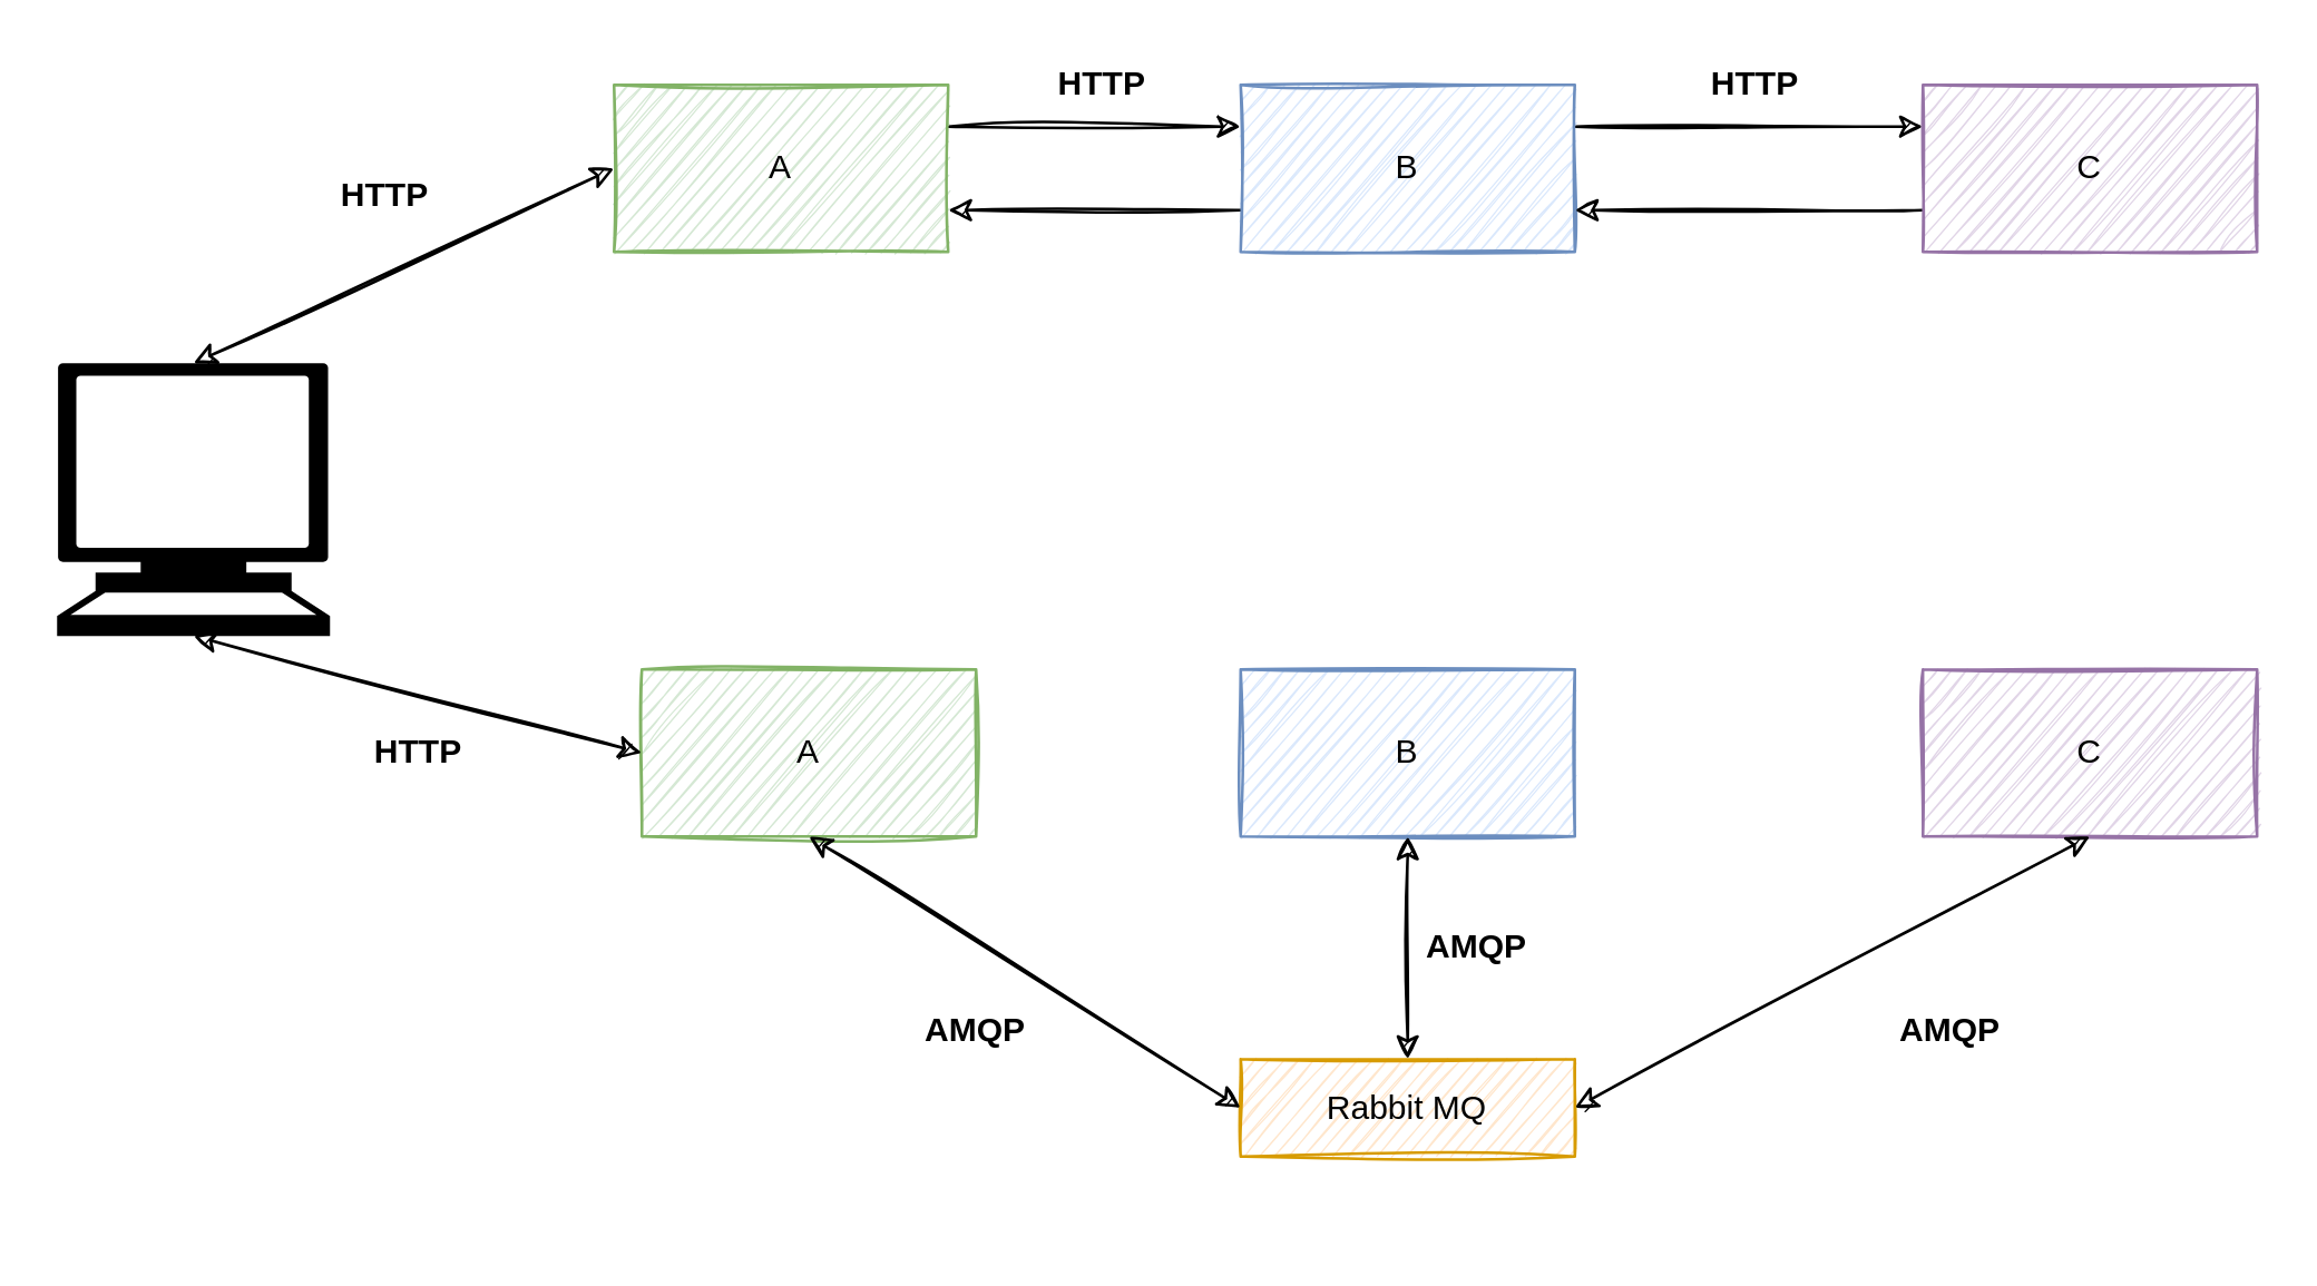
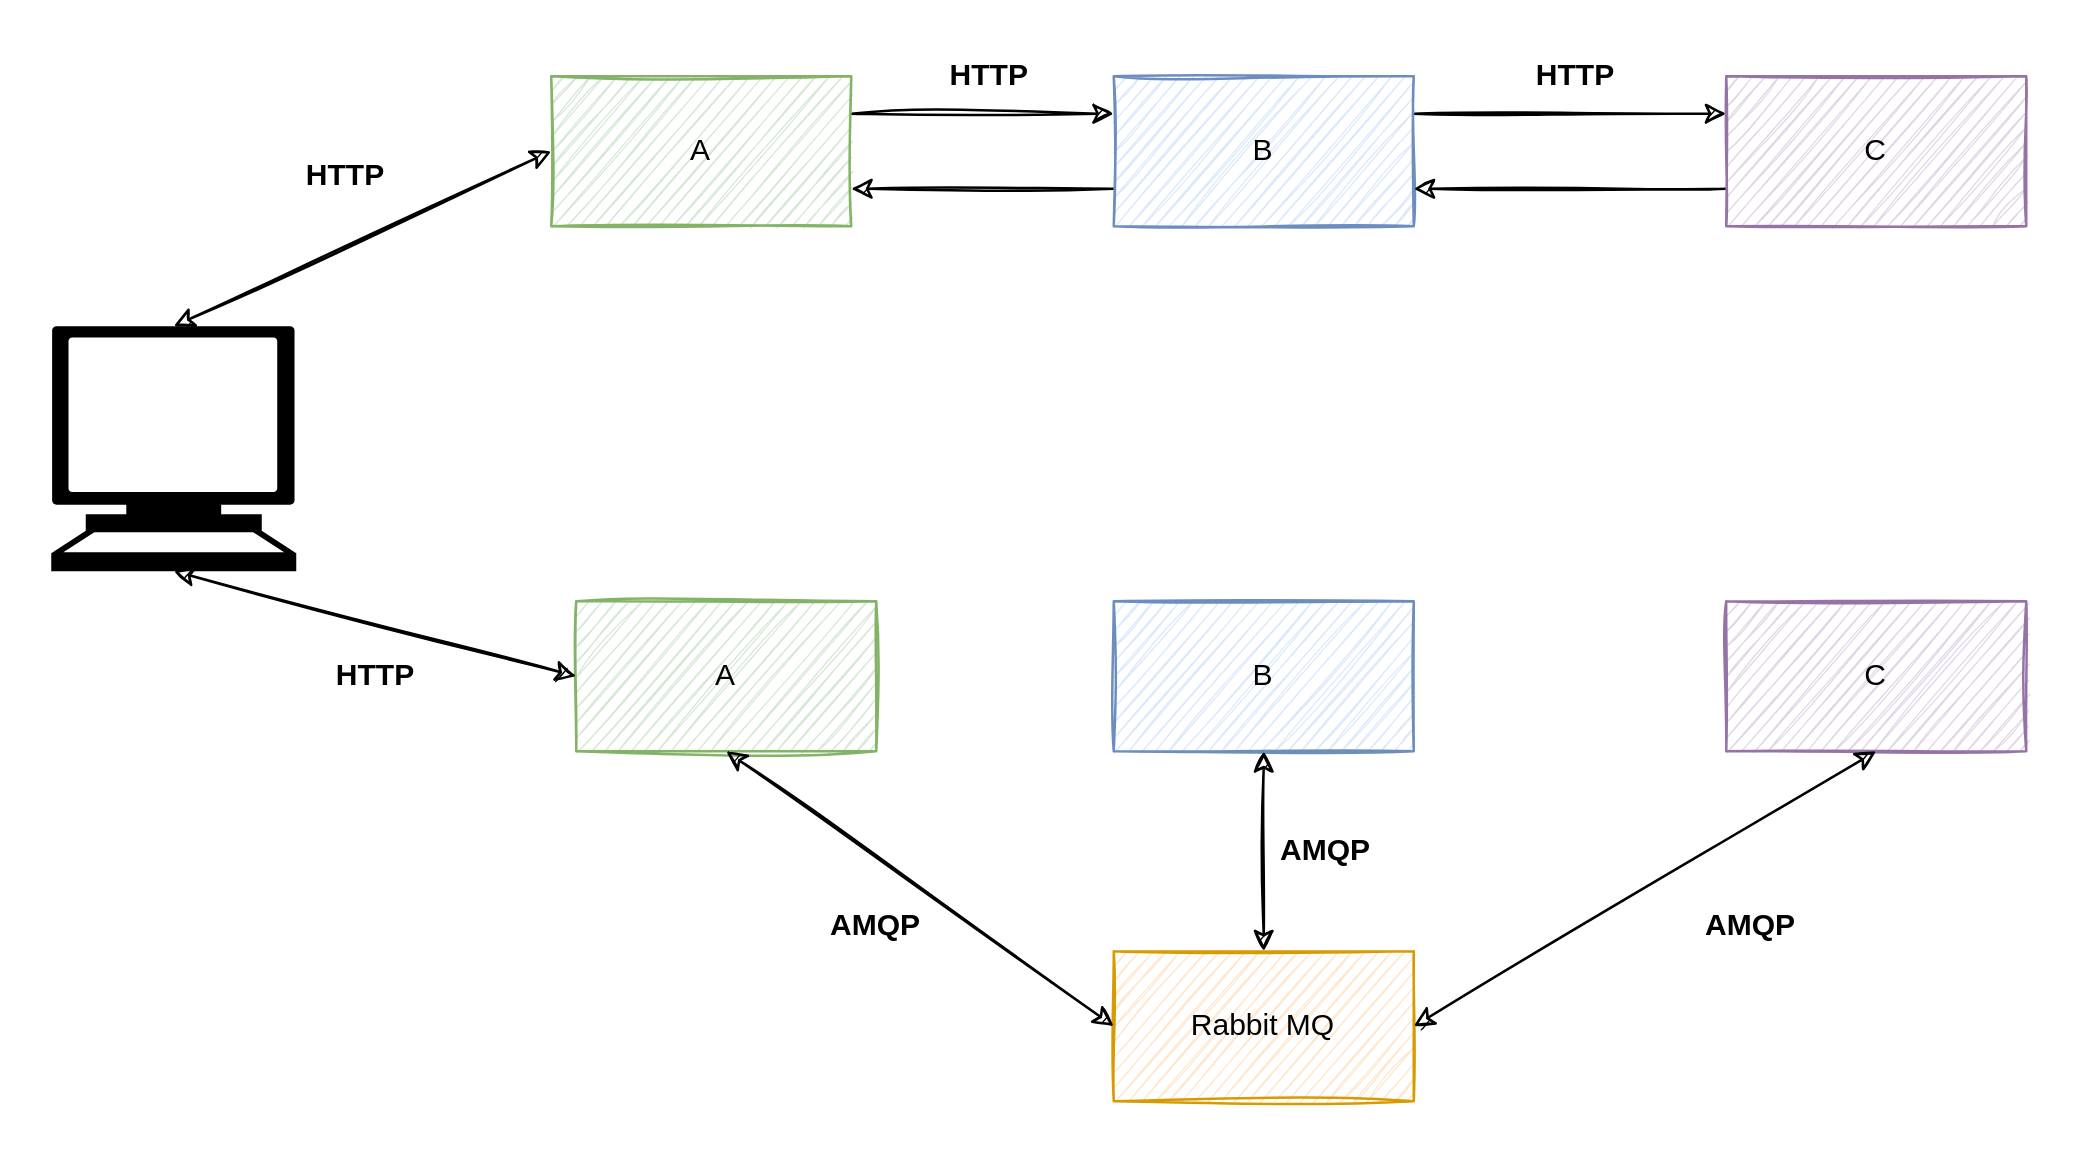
- <mxCell id="12" value="Rabbit MQ" style="rounded=0;whiteSpace=wrap;html=1;sketch=1;fillColor=#ffe6cc;strokeColor=#d79b00;" vertex="1" parent="1"><mxGeometry x="445" y="380" width="120" height="35" as="geometry" /></mxCell>
+ <mxCell id="12" value="Rabbit MQ" style="rounded=0;whiteSpace=wrap;html=1;sketch=1;fillColor=#ffe6cc;strokeColor=#d79b00;" vertex="1" parent="1"><mxGeometry x="445" y="380" width="120" height="60" as="geometry" /></mxCell>
